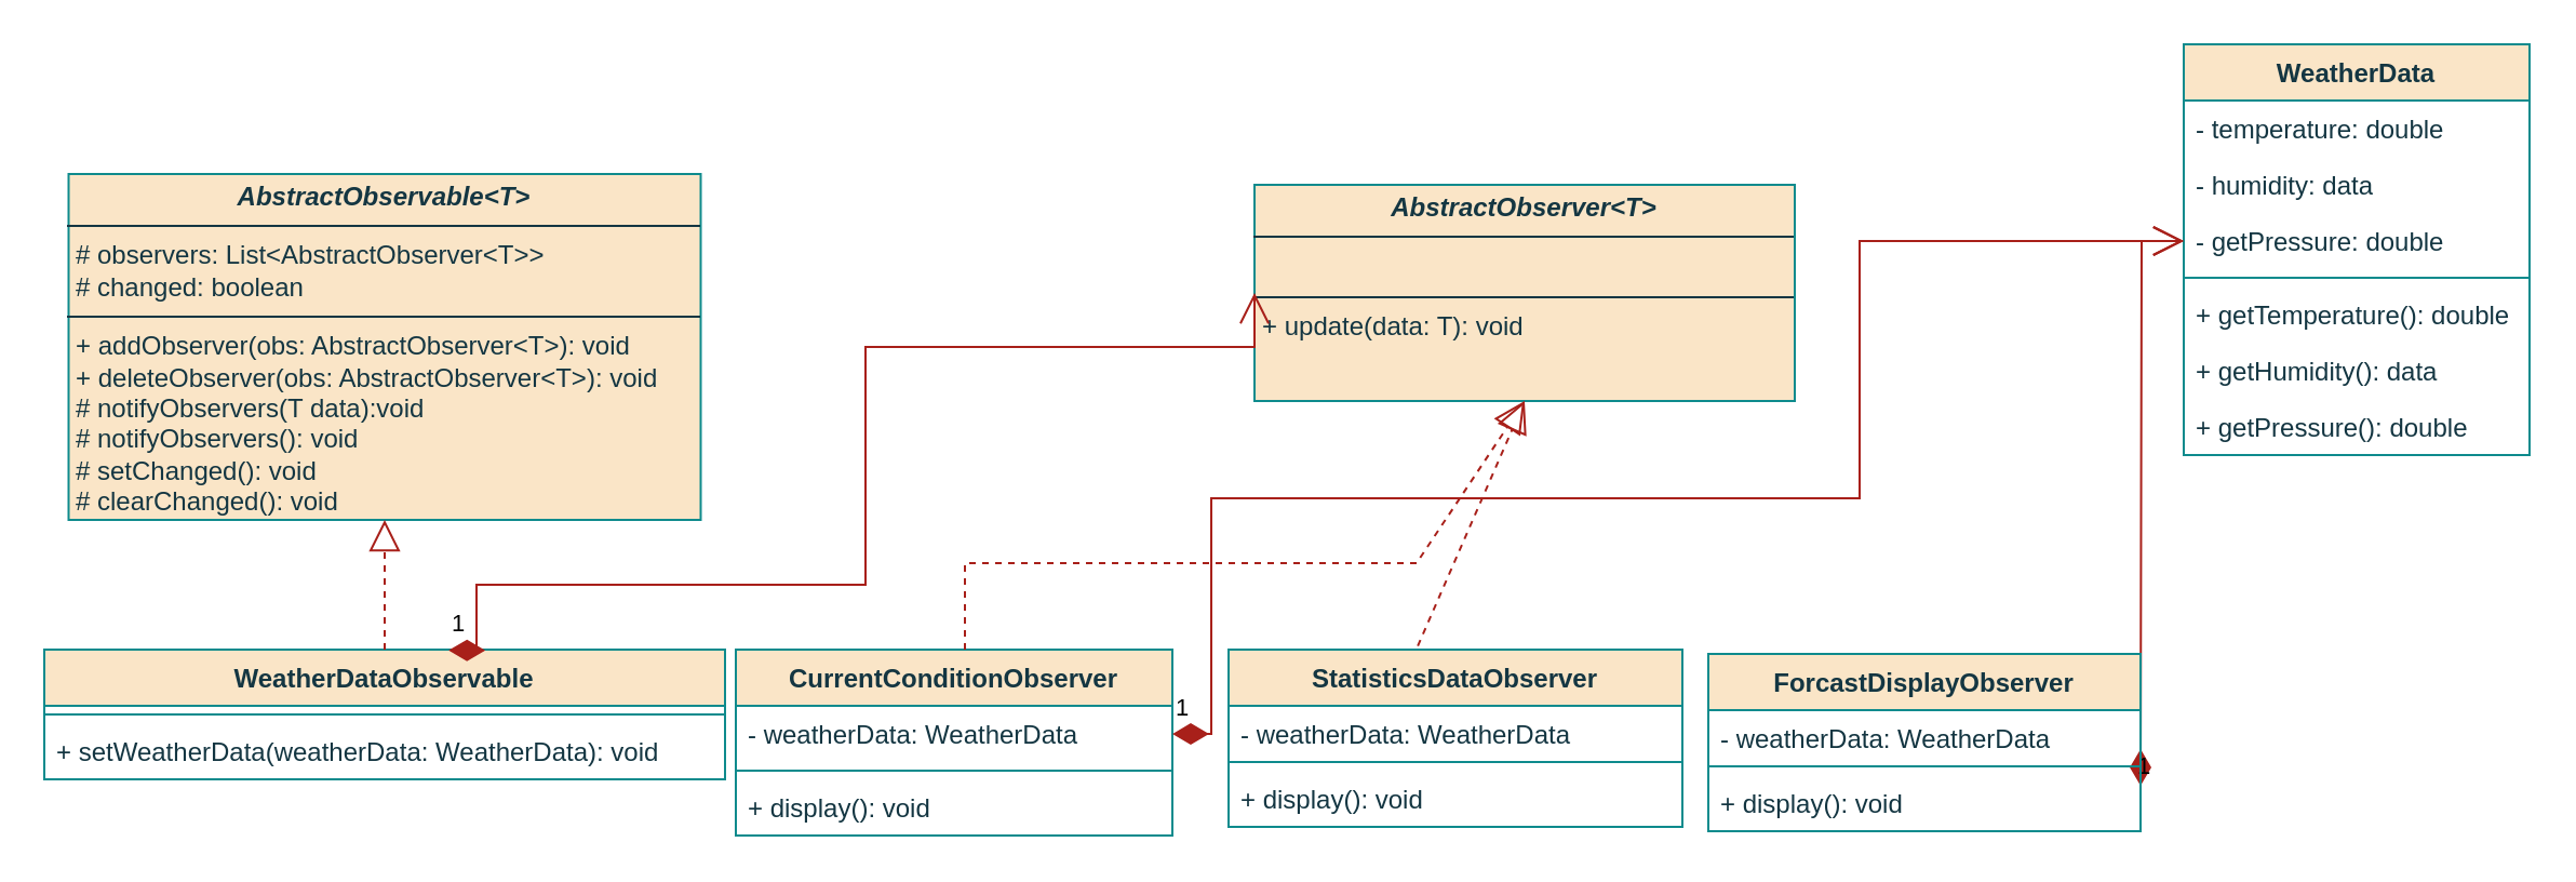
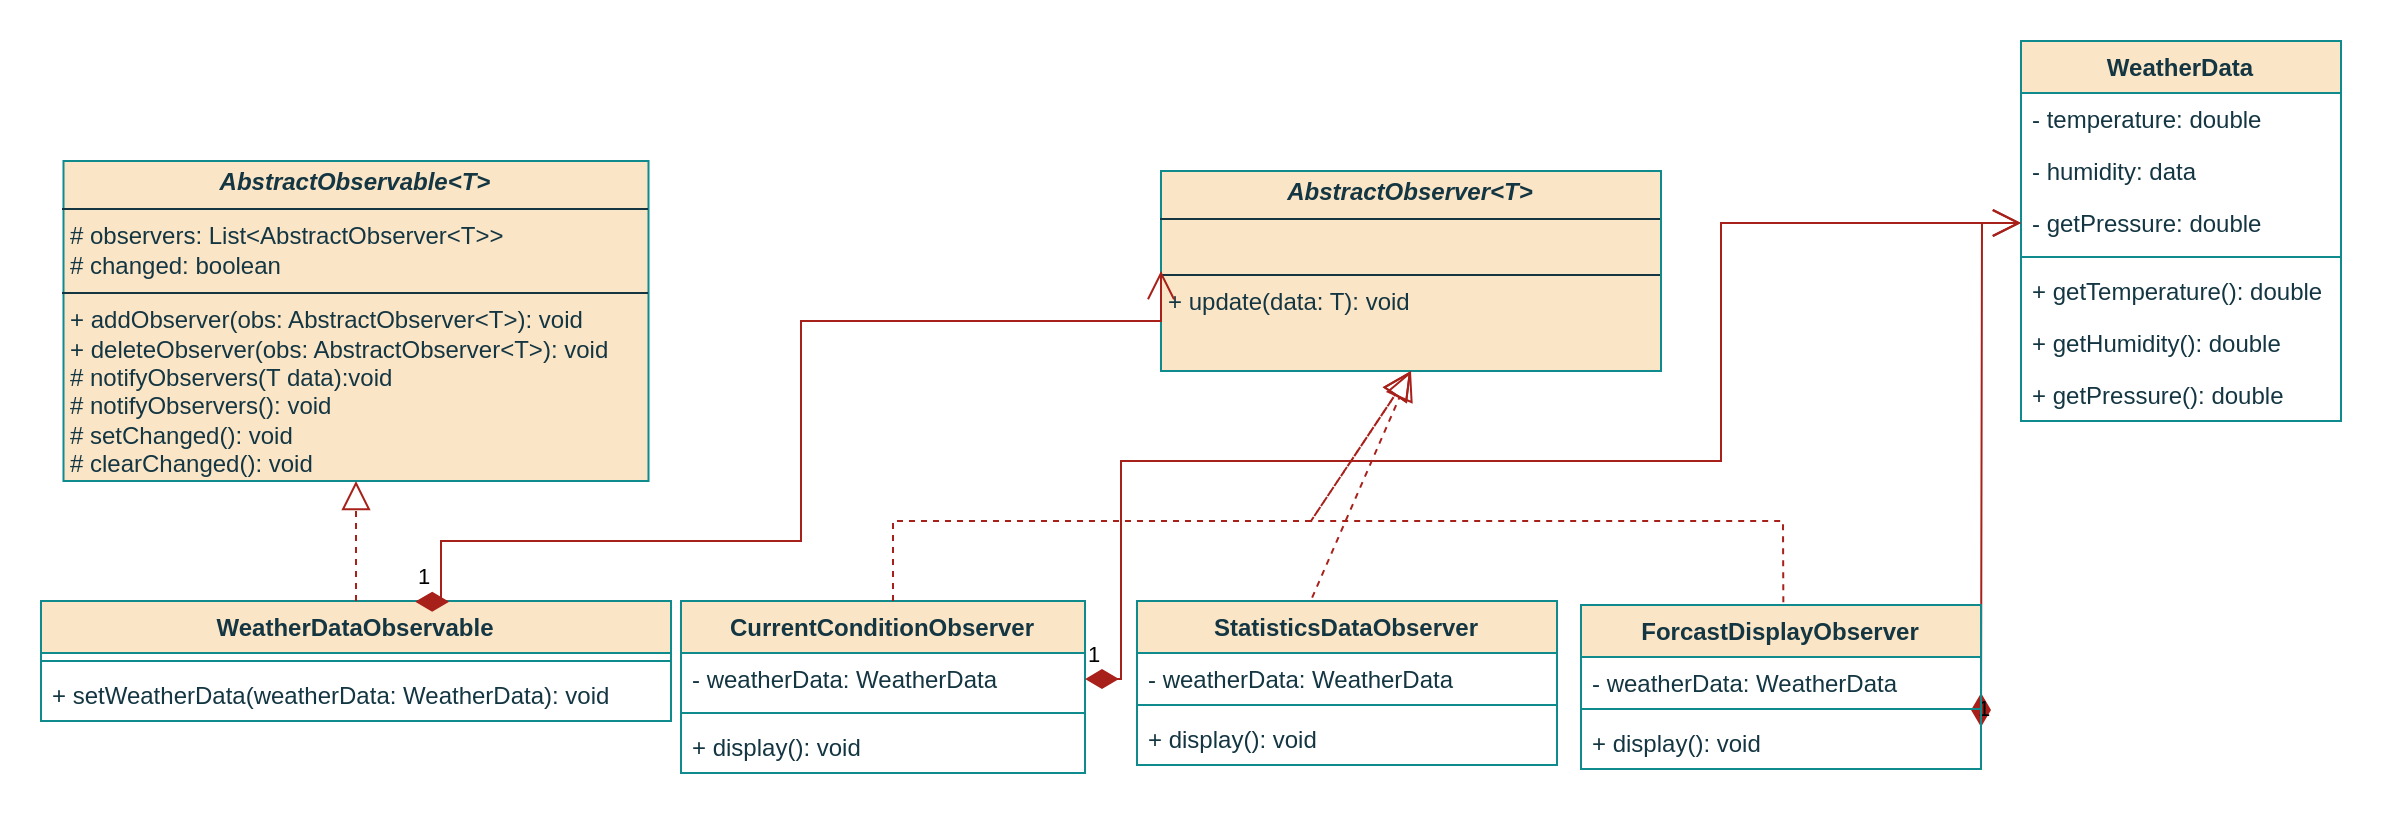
- <mxCell id="10" value="+ getHumidity(): data" style="text;strokeColor=none;fillColor=none;align=left;verticalAlign=top;spacingLeft=4;spacingRight=4;overflow=hidden;rotatable=0;points=[[0,0.5],[1,0.5]];portConstraint=eastwest;whiteSpace=wrap;html=1;labelBackgroundColor=none;fontColor=#143642;" parent="4" vertex="1"><mxGeometry y="138" width="160" height="26" as="geometry" /></mxCell>
+ <mxCell id="10" value="+ getHumidity(): double" style="text;strokeColor=none;fillColor=none;align=left;verticalAlign=top;spacingLeft=4;spacingRight=4;overflow=hidden;rotatable=0;points=[[0,0.5],[1,0.5]];portConstraint=eastwest;whiteSpace=wrap;html=1;labelBackgroundColor=none;fontColor=#143642;" parent="4" vertex="1"><mxGeometry y="138" width="160" height="26" as="geometry" /></mxCell>
+ <mxCell id="26" value="" style="endArrow=block;dashed=1;endFill=0;endSize=12;html=1;rounded=0;exitX=0.506;exitY=0.056;exitDx=0;exitDy=0;entryX=0.5;entryY=1;entryDx=0;entryDy=0;labelBackgroundColor=none;strokeColor=#A8201A;fontColor=default;exitPerimeter=0;" parent="1" source="30" target="2" edge="1"><mxGeometry width="160" relative="1" as="geometry"><mxPoint x="856" y="300" as="sourcePoint" /><mxPoint x="931" y="480" as="targetPoint" /><Array as="points"><mxPoint x="891" y="260" /><mxPoint x="655" y="260" /></Array></mxGeometry></mxCell>
